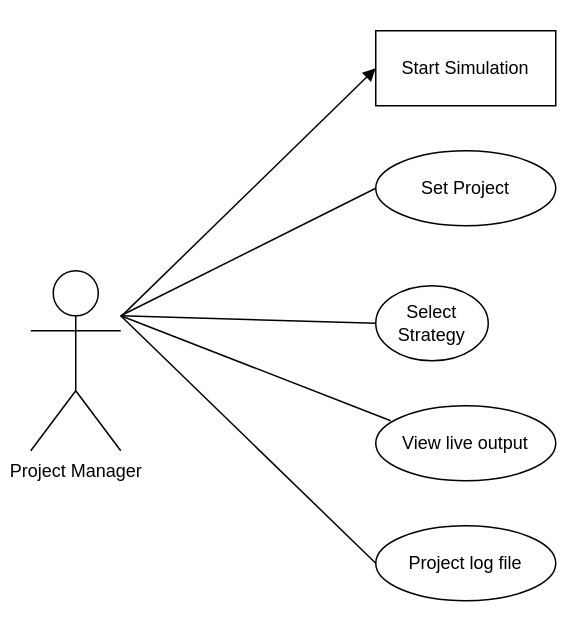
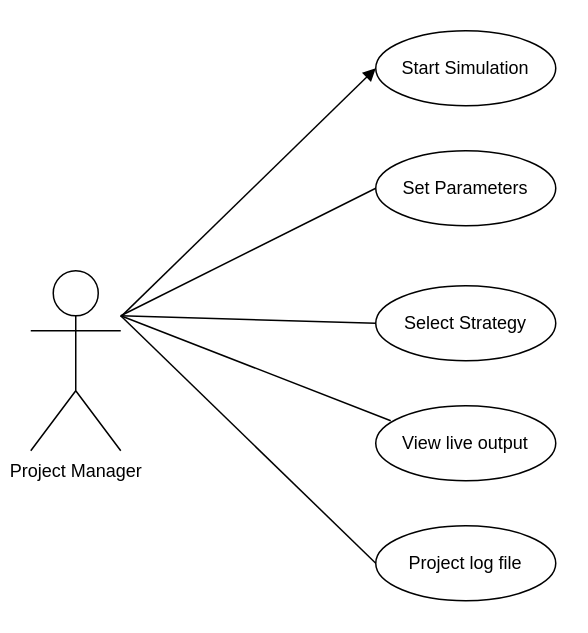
- <mxCell id="3" value="Start Simulation" style="whiteSpace=wrap;html=1;rounded=0;" vertex="1" parent="1"><mxGeometry x="250" y="20" width="120" height="50" as="geometry" /></mxCell>
+ <mxCell id="3" value="Start Simulation" style="ellipse;whiteSpace=wrap;html=1;" vertex="1" parent="1"><mxGeometry x="250" y="20" width="120" height="50" as="geometry" /></mxCell>
- <mxCell id="4" value="Set Project" style="ellipse;whiteSpace=wrap;html=1;" vertex="1" parent="1"><mxGeometry x="250" y="100" width="120" height="50" as="geometry" /></mxCell>
+ <mxCell id="4" value="Set Parameters" style="ellipse;whiteSpace=wrap;html=1;" vertex="1" parent="1"><mxGeometry x="250" y="100" width="120" height="50" as="geometry" /></mxCell>
- <mxCell id="5" value="Select Strategy" style="ellipse;whiteSpace=wrap;html=1;" vertex="1" parent="1"><mxGeometry x="250" y="190" width="75" height="50" as="geometry" /></mxCell>
+ <mxCell id="5" value="Select Strategy" style="ellipse;whiteSpace=wrap;html=1;" vertex="1" parent="1"><mxGeometry x="250" y="190" width="120" height="50" as="geometry" /></mxCell>
